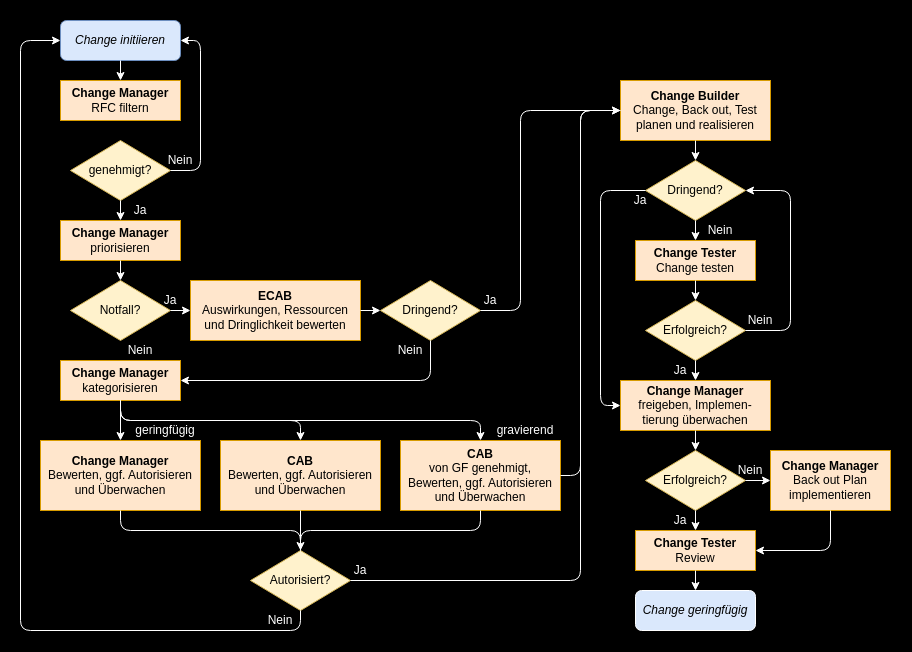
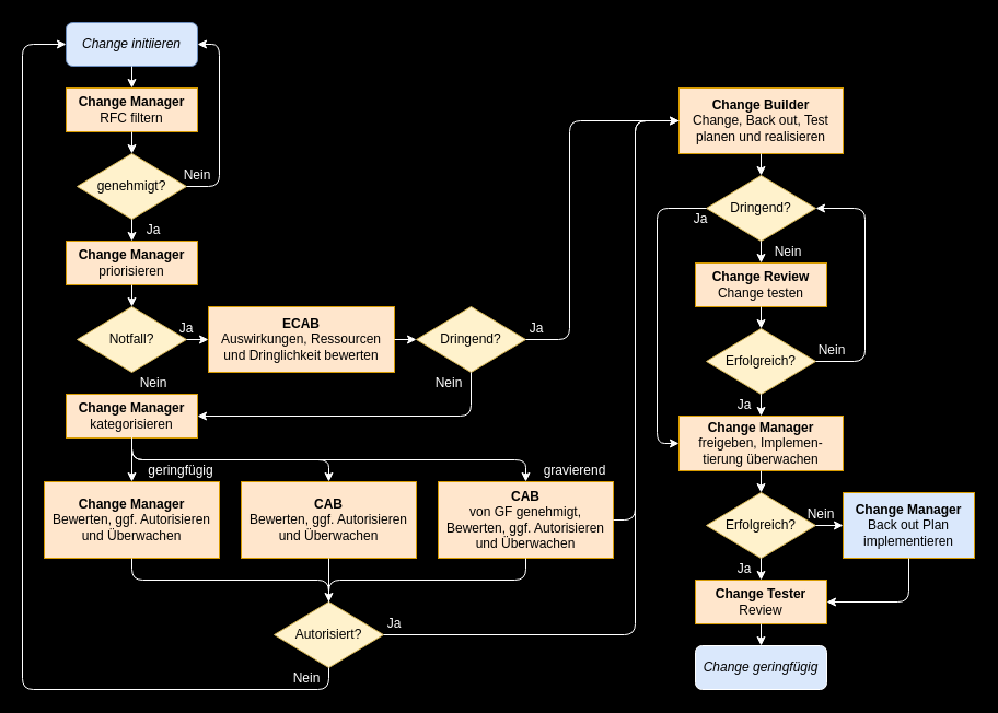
+ <mxCell id="10" value="" style="endArrow=classic;html=1;exitX=0.5;exitY=1;exitDx=0;exitDy=0;entryX=0.5;entryY=0;entryDx=0;entryDy=0;strokeColor=#FFFFFF;" parent="1" source="3" target="4" edge="1"><mxGeometry width="50" height="50" relative="1" as="geometry"><mxPoint x="270" y="130" as="sourcePoint" /><mxPoint x="320" y="80" as="targetPoint" /></mxGeometry></mxCell>
- <mxCell id="34" value="&lt;b&gt;Change Tester&lt;/b&gt;&lt;br&gt;Change testen" style="rounded=0;whiteSpace=wrap;html=1;strokeColor=#d79b00;fillColor=#ffe6cc;" parent="1" vertex="1"><mxGeometry x="635" y="240" width="120" height="40" as="geometry" /></mxCell>
+ <mxCell id="34" value="&lt;b&gt;Change Review&lt;/b&gt;&lt;br&gt;Change testen" style="rounded=0;whiteSpace=wrap;html=1;strokeColor=#d79b00;fillColor=#ffe6cc;" parent="1" vertex="1"><mxGeometry x="635" y="240" width="120" height="40" as="geometry" /></mxCell>
- <mxCell id="45" value="&lt;b&gt;Change Manager&lt;/b&gt;&lt;br&gt;Back out Plan implementieren" style="rounded=0;whiteSpace=wrap;html=1;strokeColor=#d79b00;fillColor=#ffe6cc;" parent="1" vertex="1"><mxGeometry x="770" y="450" width="120" height="60" as="geometry" /></mxCell>
+ <mxCell id="45" value="&lt;b&gt;Change Manager&lt;/b&gt;&lt;br&gt;Back out Plan implementieren" style="rounded=0;whiteSpace=wrap;html=1;strokeColor=#d79b00;fillColor=#dae8fc;" parent="1" vertex="1"><mxGeometry x="770" y="450" width="120" height="60" as="geometry" /></mxCell>
